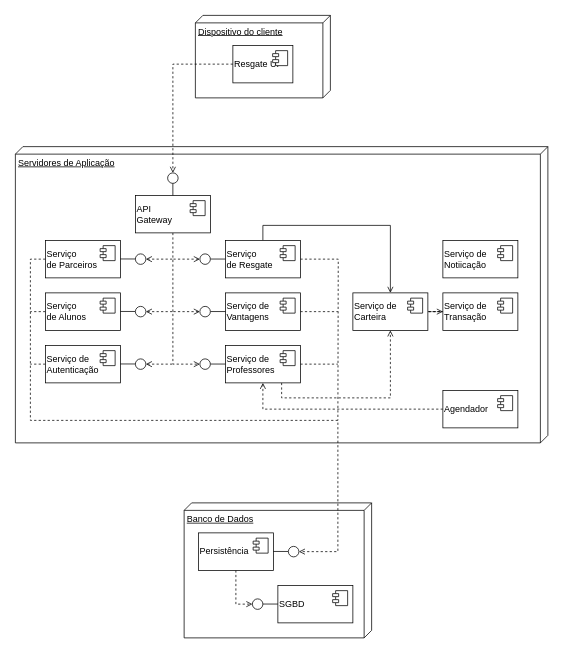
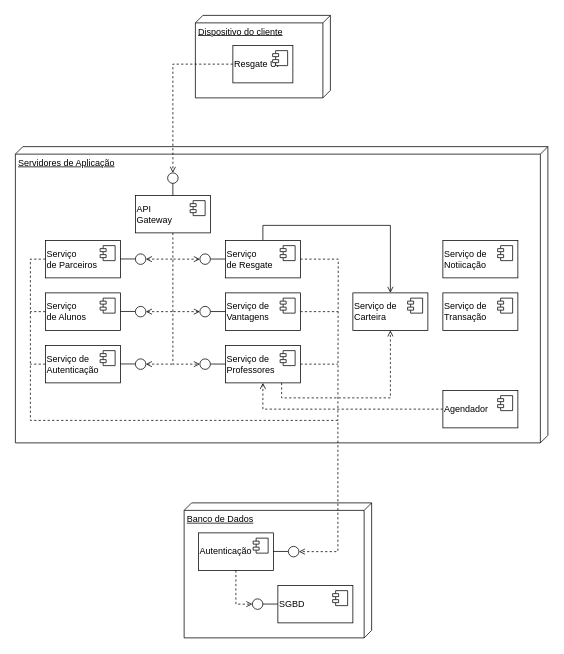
- <mxCell id="7" style="edgeStyle=orthogonalEdgeStyle;rounded=0;orthogonalLoop=1;jettySize=auto;html=1;entryX=0;entryY=0.5;entryDx=0;entryDy=0;endArrow=open;endFill=0;dashed=1;" edge="1" parent="1" source="8" target="12"><mxGeometry relative="1" as="geometry" /></mxCell>
- <mxCell id="62" value="Persistência" style="html=1;dropTarget=0;whiteSpace=wrap;align=left;shadow=0;" vertex="1" parent="59"><mxGeometry x="19" y="40" width="100" height="50" as="geometry" /></mxCell>
+ <mxCell id="62" value="Autenticação" style="html=1;dropTarget=0;whiteSpace=wrap;align=left;shadow=0;" vertex="1" parent="59"><mxGeometry x="19" y="40" width="100" height="50" as="geometry" /></mxCell>
